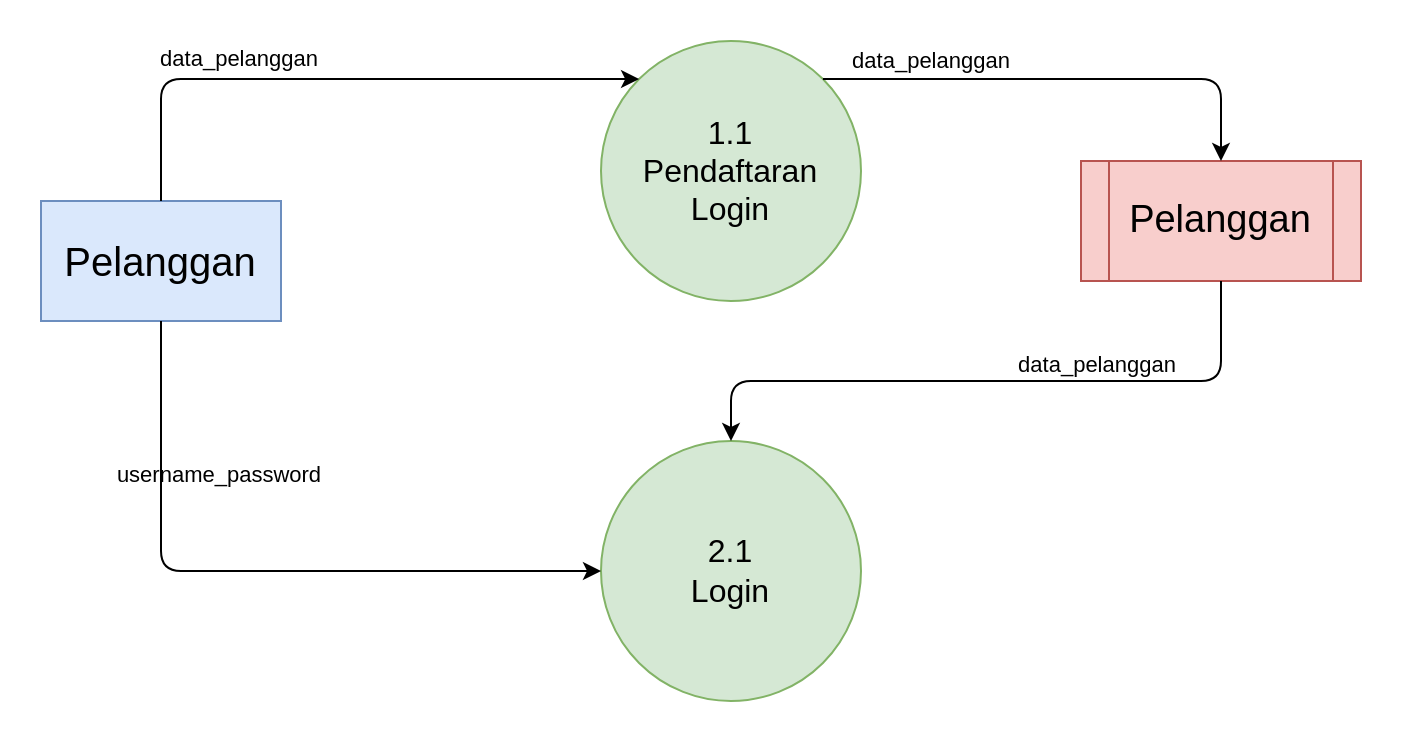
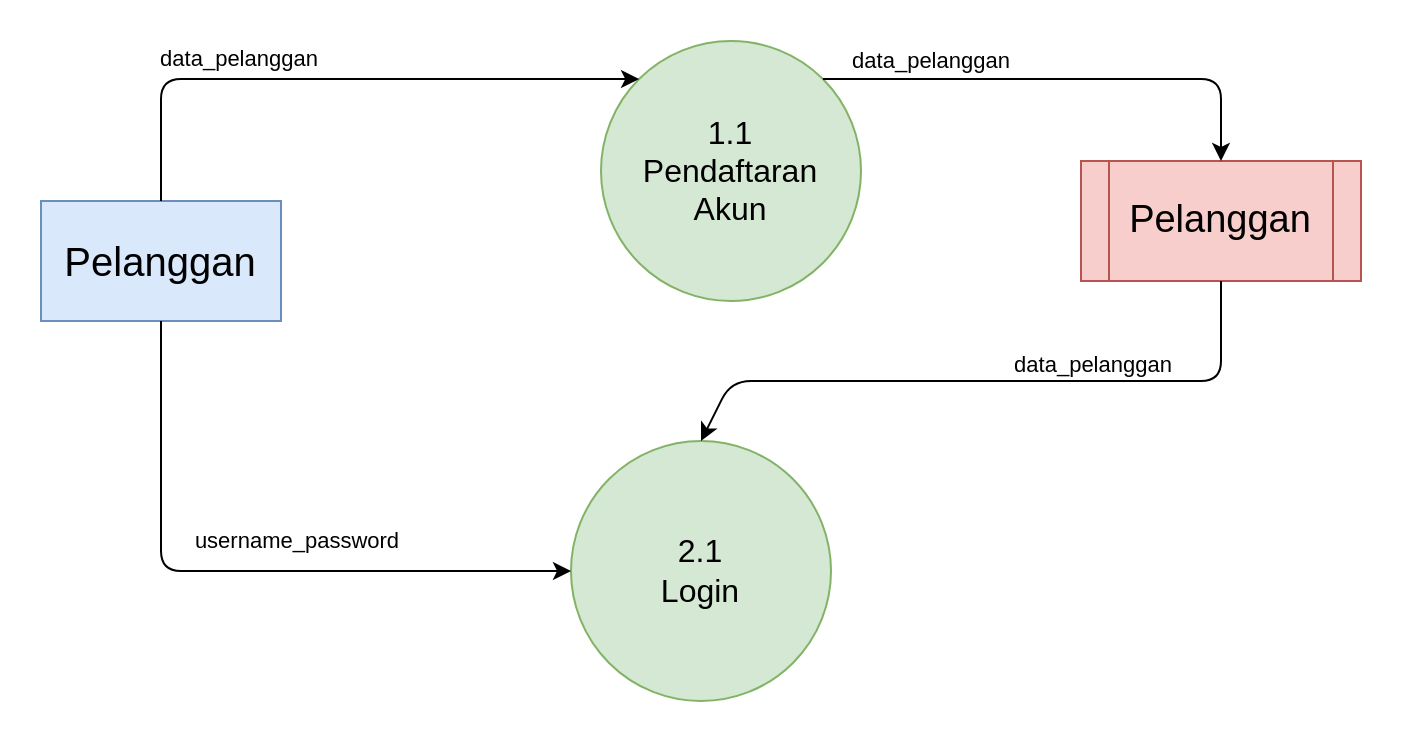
- <mxCell id="3" value="&lt;font style=&quot;font-size: 16px&quot;&gt;1.1&lt;br&gt;Pendaftaran&lt;br&gt;Login&lt;/font&gt;" style="ellipse;whiteSpace=wrap;html=1;aspect=fixed;fillColor=#d5e8d4;strokeColor=#82b366;" vertex="1" parent="1"><mxGeometry x="300" y="20" width="130" height="130" as="geometry" /></mxCell>
+ <mxCell id="3" value="&lt;font style=&quot;font-size: 16px&quot;&gt;1.1&lt;br&gt;Pendaftaran&lt;br&gt;Akun&lt;/font&gt;" style="ellipse;whiteSpace=wrap;html=1;aspect=fixed;fillColor=#d5e8d4;strokeColor=#82b366;" vertex="1" parent="1"><mxGeometry x="300" y="20" width="130" height="130" as="geometry" /></mxCell>
- <mxCell id="4" value="&lt;font style=&quot;font-size: 16px&quot;&gt;2.1&lt;br&gt;Login&lt;br&gt;&lt;/font&gt;" style="ellipse;whiteSpace=wrap;html=1;aspect=fixed;fillColor=#d5e8d4;strokeColor=#82b366;" vertex="1" parent="1"><mxGeometry x="300" y="220" width="130" height="130" as="geometry" /></mxCell>
+ <mxCell id="4" value="&lt;font style=&quot;font-size: 16px&quot;&gt;2.1&lt;br&gt;Login&lt;br&gt;&lt;/font&gt;" style="ellipse;whiteSpace=wrap;html=1;aspect=fixed;fillColor=#d5e8d4;strokeColor=#82b366;" vertex="1" parent="1"><mxGeometry x="285" y="220" width="130" height="130" as="geometry" /></mxCell>
